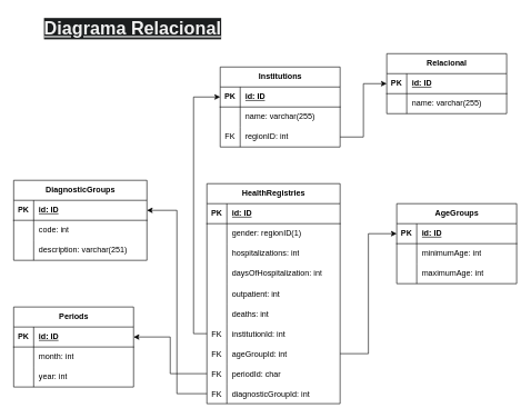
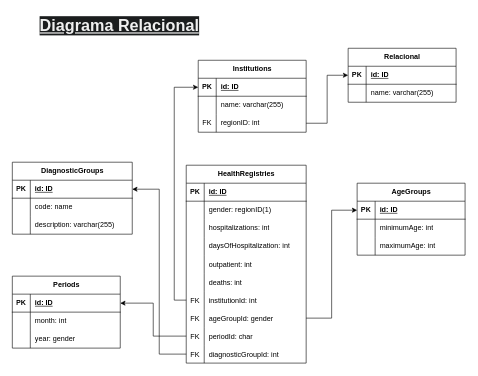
- <mxCell id="8" value="code: int" style="shape=partialRectangle;connectable=0;fillColor=none;top=0;left=0;bottom=0;right=0;align=left;spacingLeft=6;overflow=hidden;whiteSpace=wrap;html=1;" parent="6" vertex="1"><mxGeometry x="30" width="170" height="30" as="geometry"><mxRectangle width="170" height="30" as="alternateBounds" /></mxGeometry></mxCell>
+ <mxCell id="8" value="code: name" style="shape=partialRectangle;connectable=0;fillColor=none;top=0;left=0;bottom=0;right=0;align=left;spacingLeft=6;overflow=hidden;whiteSpace=wrap;html=1;" parent="6" vertex="1"><mxGeometry x="30" width="170" height="30" as="geometry"><mxRectangle width="170" height="30" as="alternateBounds" /></mxGeometry></mxCell>
- <mxCell id="11" value="description: varchar(251)" style="shape=partialRectangle;connectable=0;fillColor=none;top=0;left=0;bottom=0;right=0;align=left;spacingLeft=6;overflow=hidden;whiteSpace=wrap;html=1;" parent="9" vertex="1"><mxGeometry x="30" width="170" height="30" as="geometry"><mxRectangle width="170" height="30" as="alternateBounds" /></mxGeometry></mxCell>
+ <mxCell id="11" value="description: varchar(255)" style="shape=partialRectangle;connectable=0;fillColor=none;top=0;left=0;bottom=0;right=0;align=left;spacingLeft=6;overflow=hidden;whiteSpace=wrap;html=1;" parent="9" vertex="1"><mxGeometry x="30" width="170" height="30" as="geometry"><mxRectangle width="170" height="30" as="alternateBounds" /></mxGeometry></mxCell>
- <mxCell id="53" value="ageGroupId: int" style="shape=partialRectangle;connectable=0;fillColor=none;top=0;left=0;bottom=0;right=0;align=left;spacingLeft=6;overflow=hidden;" parent="51" vertex="1"><mxGeometry x="30" width="170" height="30" as="geometry"><mxRectangle width="170" height="30" as="alternateBounds" /></mxGeometry></mxCell>
+ <mxCell id="53" value="ageGroupId: gender" style="shape=partialRectangle;connectable=0;fillColor=none;top=0;left=0;bottom=0;right=0;align=left;spacingLeft=6;overflow=hidden;" parent="51" vertex="1"><mxGeometry x="30" width="170" height="30" as="geometry"><mxRectangle width="170" height="30" as="alternateBounds" /></mxGeometry></mxCell>
- <mxCell id="21" value="year: int" style="shape=partialRectangle;connectable=0;fillColor=none;top=0;left=0;bottom=0;right=0;align=left;spacingLeft=6;overflow=hidden;whiteSpace=wrap;html=1;" parent="19" vertex="1"><mxGeometry x="30" width="150" height="30" as="geometry"><mxRectangle width="150" height="30" as="alternateBounds" /></mxGeometry></mxCell>
+ <mxCell id="21" value="year: gender" style="shape=partialRectangle;connectable=0;fillColor=none;top=0;left=0;bottom=0;right=0;align=left;spacingLeft=6;overflow=hidden;whiteSpace=wrap;html=1;" parent="19" vertex="1"><mxGeometry x="30" width="150" height="30" as="geometry"><mxRectangle width="150" height="30" as="alternateBounds" /></mxGeometry></mxCell>
